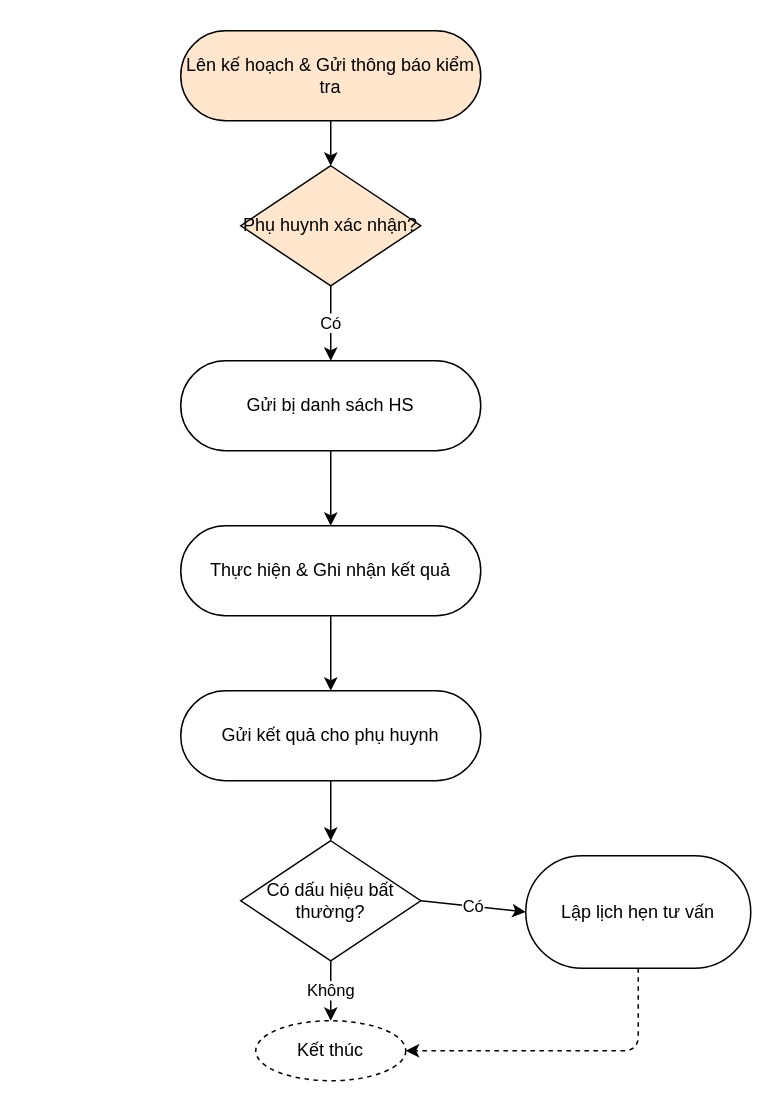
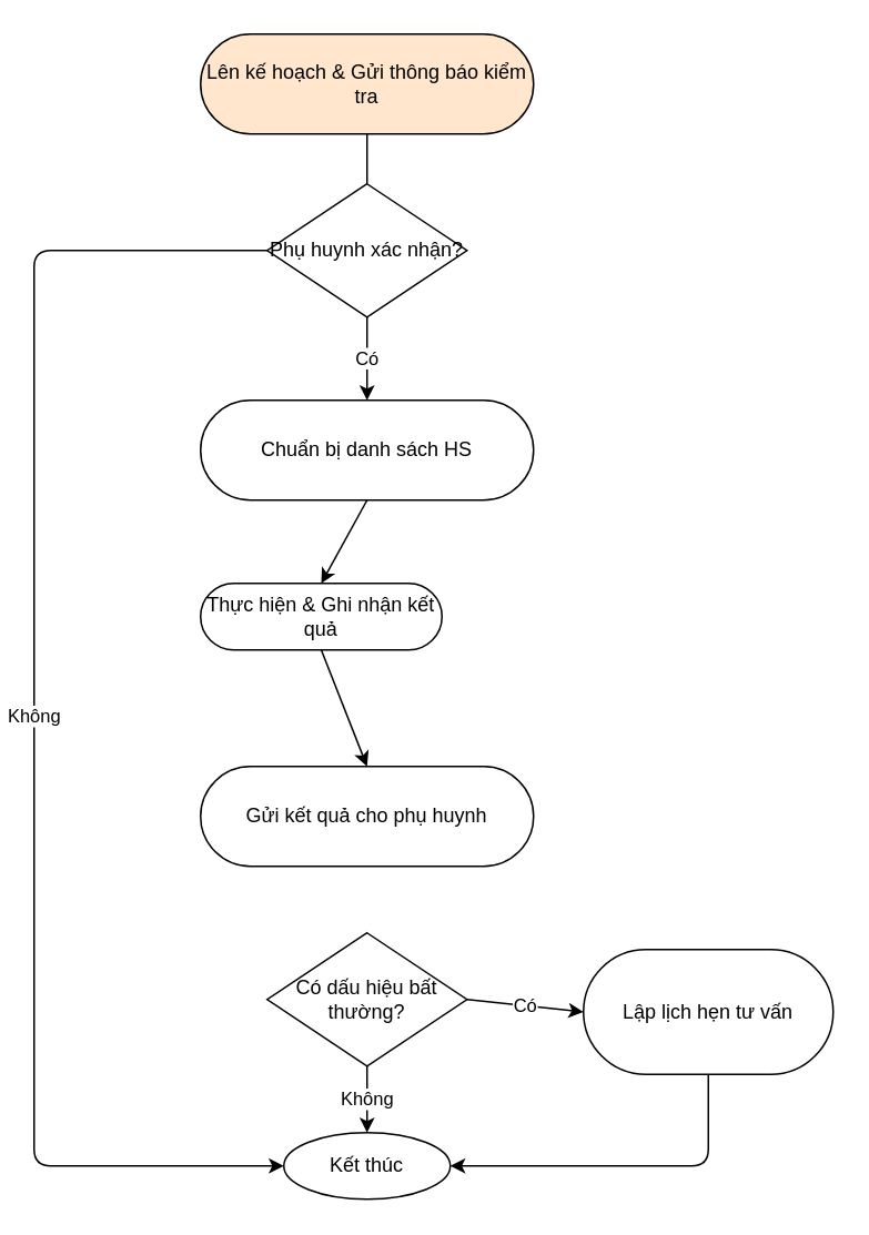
- <mxCell id="10" value="" style="endArrow=classic;html=1;exitX=0.5;exitY=1;entryX=0.5;entryY=0;" edge="1" parent="1" source="2" target="3"><mxGeometry width="50" height="50" relative="1" as="geometry"><mxPoint x="520" y="410" as="sourcePoint" /><mxPoint x="520" y="450" as="targetPoint" /></mxGeometry></mxCell>
+ <mxCell id="10" value="" style="endArrow=none;html=1;exitX=0.5;exitY=1;entryX=0.5;entryY=0;" edge="1" parent="1" source="2" target="3"><mxGeometry width="50" height="50" relative="1" as="geometry"><mxPoint x="520" y="410" as="sourcePoint" /><mxPoint x="520" y="450" as="targetPoint" /></mxGeometry></mxCell>
- <mxCell id="3" value="Phụ huynh xác nhận?" style="rhombus;whiteSpace=wrap;html=1;fillColor=#ffe6cc;" vertex="1" parent="1"><mxGeometry x="160" y="110" width="120" height="80" as="geometry" /></mxCell>
+ <mxCell id="3" value="Phụ huynh xác nhận?" style="rhombus;whiteSpace=wrap;html=1;" vertex="1" parent="1"><mxGeometry x="160" y="110" width="120" height="80" as="geometry" /></mxCell>
- <mxCell id="4" value="Gửi bị danh sách HS" style="rounded=1;whiteSpace=wrap;html=1;arcSize=50;" vertex="1" parent="1"><mxGeometry x="120" y="240" width="200" height="60" as="geometry" /></mxCell>
+ <mxCell id="4" value="Chuẩn bị danh sách HS" style="rounded=1;whiteSpace=wrap;html=1;arcSize=50;" vertex="1" parent="1"><mxGeometry x="120" y="240" width="200" height="60" as="geometry" /></mxCell>
- <mxCell id="5" value="Thực hiện &amp; Ghi nhận kết quả" style="rounded=1;whiteSpace=wrap;html=1;arcSize=50;" vertex="1" parent="1"><mxGeometry x="120" y="350" width="200" height="60" as="geometry" /></mxCell>
+ <mxCell id="5" value="Thực hiện &amp; Ghi nhận kết quả" style="rounded=1;whiteSpace=wrap;html=1;arcSize=50;" vertex="1" parent="1"><mxGeometry x="120" y="350" width="145" height="40" as="geometry" /></mxCell>
+ <mxCell id="12" value="Không" style="endArrow=classic;html=1;exitX=0;exitY=0.5;" edge="1" parent="1" source="3" target="9"><mxGeometry width="50" height="50" relative="1" as="geometry"><mxPoint x="460" y="490" as="sourcePoint" /><mxPoint x="470" y="1010" as="targetPoint" /><Array as="points"><mxPoint x="20" y="150" /><mxPoint x="20" y="440" /><mxPoint x="20" y="700" /></Array></mxGeometry></mxCell>
- <mxCell id="15" value="" style="endArrow=classic;html=1;exitX=0.5;exitY=1;entryX=0.5;entryY=0;" edge="1" parent="1" source="6" target="7"><mxGeometry width="50" height="50" relative="1" as="geometry"><mxPoint x="520" y="830" as="sourcePoint" /><mxPoint x="520" y="870" as="targetPoint" /></mxGeometry></mxCell>
- <mxCell id="9" value="Kết thúc" style="ellipse;whiteSpace=wrap;html=1;dashed=1;" vertex="1" parent="1"><mxGeometry x="170" y="680" width="100" height="40" as="geometry" /></mxCell>
+ <mxCell id="9" value="Kết thúc" style="ellipse;whiteSpace=wrap;html=1;" vertex="1" parent="1"><mxGeometry x="170" y="680" width="100" height="40" as="geometry" /></mxCell>
- <mxCell id="18" value="" style="endArrow=classic;html=1;exitX=0.5;exitY=1;entryX=1;entryY=0.5;entryDx=0;entryDy=0;dashed=1;" edge="1" parent="1" source="8" target="9"><mxGeometry width="50" height="50" relative="1" as="geometry"><mxPoint x="745" y="940" as="sourcePoint" /><mxPoint x="520" y="1010" as="targetPoint" /><Array as="points"><mxPoint x="425" y="700" /></Array></mxGeometry></mxCell>
+ <mxCell id="18" value="" style="endArrow=classic;html=1;exitX=0.5;exitY=1;entryX=1;entryY=0.5;entryDx=0;entryDy=0;" edge="1" parent="1" source="8" target="9"><mxGeometry width="50" height="50" relative="1" as="geometry"><mxPoint x="745" y="940" as="sourcePoint" /><mxPoint x="520" y="1010" as="targetPoint" /><Array as="points"><mxPoint x="425" y="700" /></Array></mxGeometry></mxCell>
